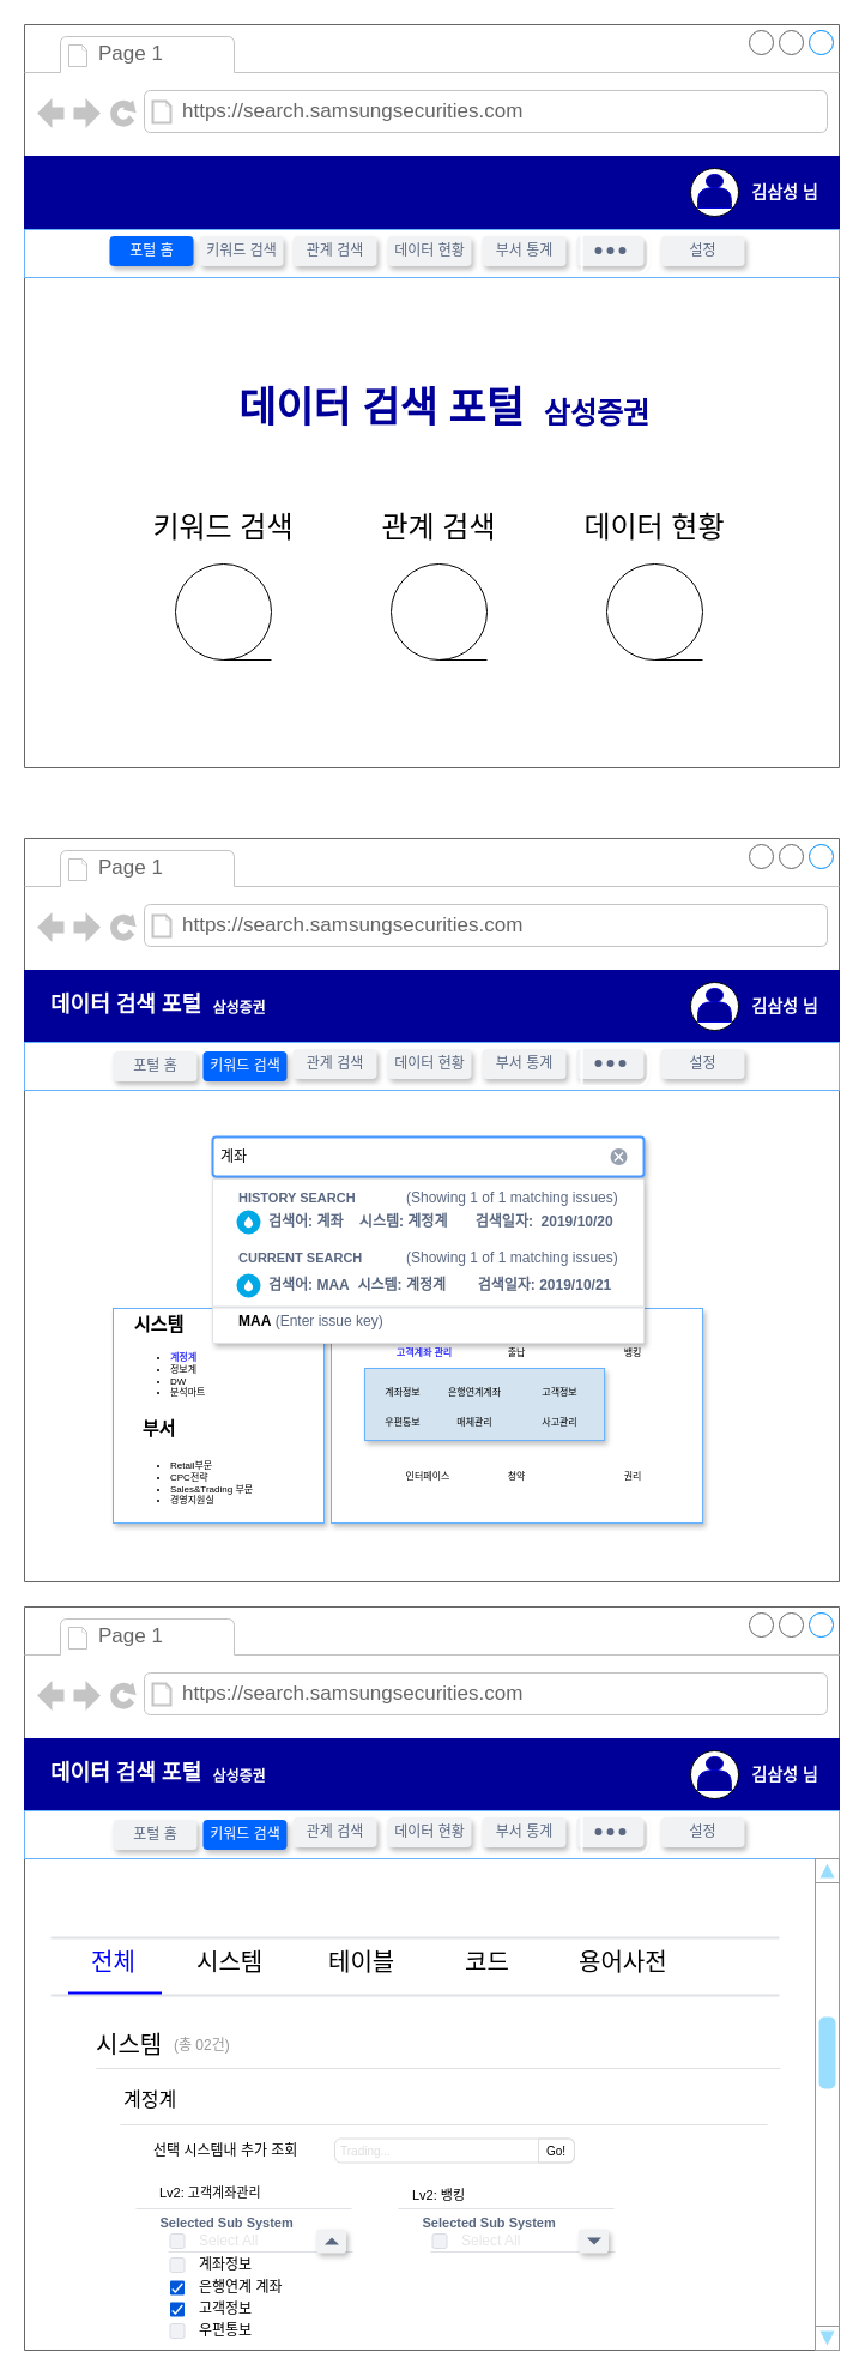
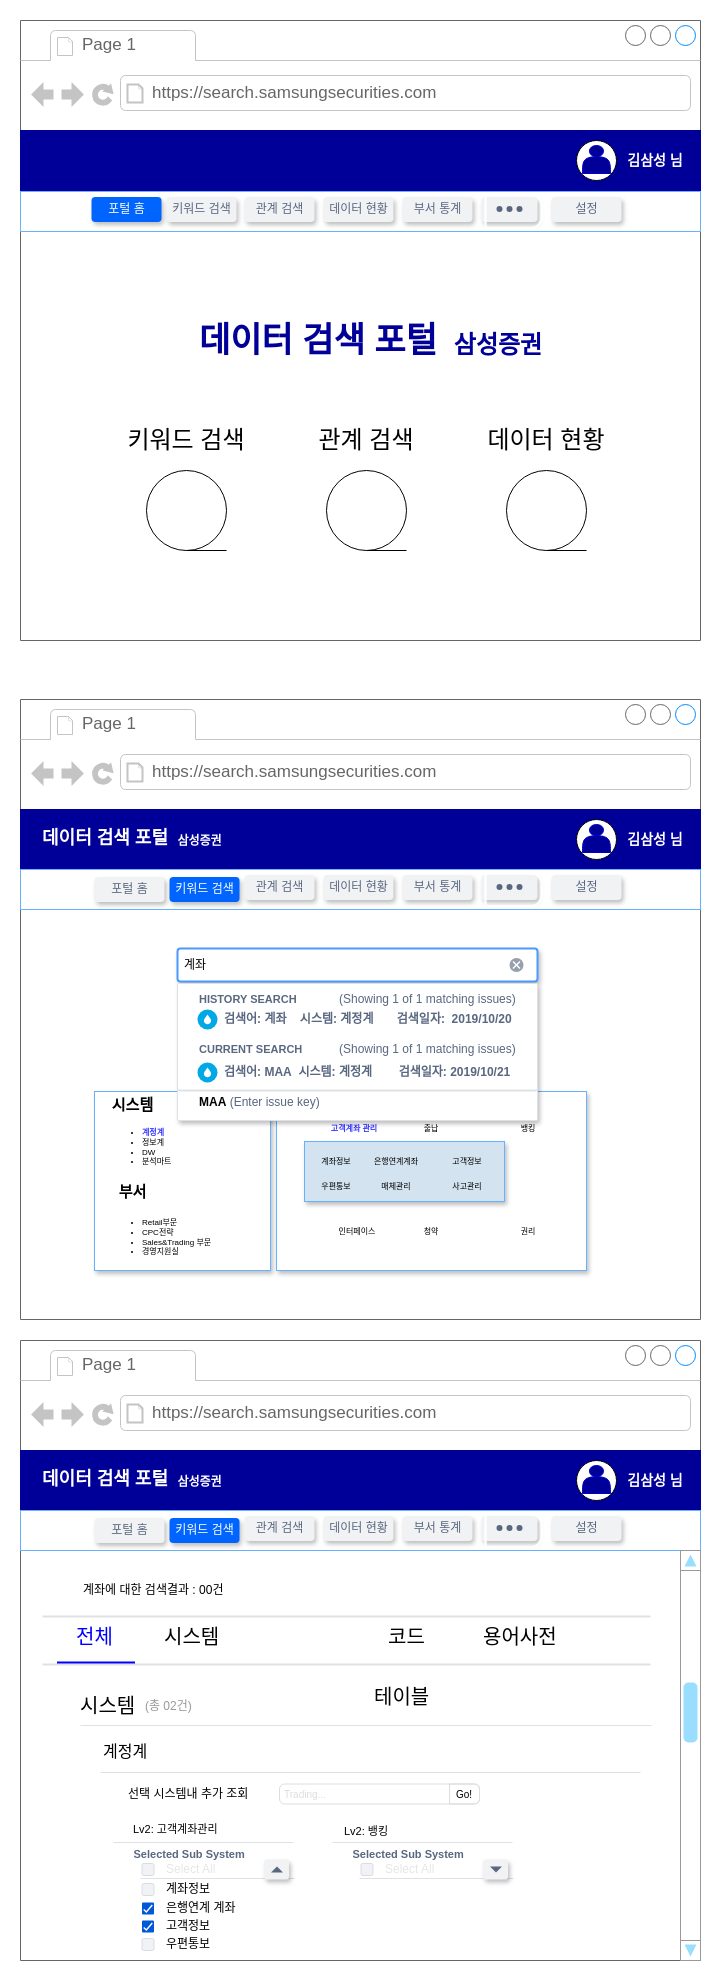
+ <mxCell id="107" value="&lt;font style=&quot;font-size: 12px&quot;&gt;계좌에 대한 검색결과 : 00건&lt;/font&gt;" style="html=1;shadow=0;dashed=0;shape=mxgraph.bootstrap.rect;strokeColor=none;fillColor=none;fontSize=12;align=left;spacingLeft=10;" parent="84" vertex="1"><mxGeometry x="51" y="240" width="250" height="20" as="geometry" /></mxCell>
- <mxCell id="113" value="테이블" style="html=1;shadow=0;dashed=0;shape=mxgraph.bootstrap.rect;strokeColor=none;fillColor=none;fontSize=20;align=left;spacingLeft=10;" parent="84" vertex="1"><mxGeometry x="242" y="281" width="96" height="30" as="geometry" /></mxCell>
+ <mxCell id="113" value="테이블" style="html=1;shadow=0;dashed=0;shape=mxgraph.bootstrap.rect;strokeColor=none;fillColor=none;fontSize=20;align=left;spacingLeft=10;" parent="84" vertex="1"><mxGeometry x="342" y="341" width="96" height="30" as="geometry" /></mxCell>
